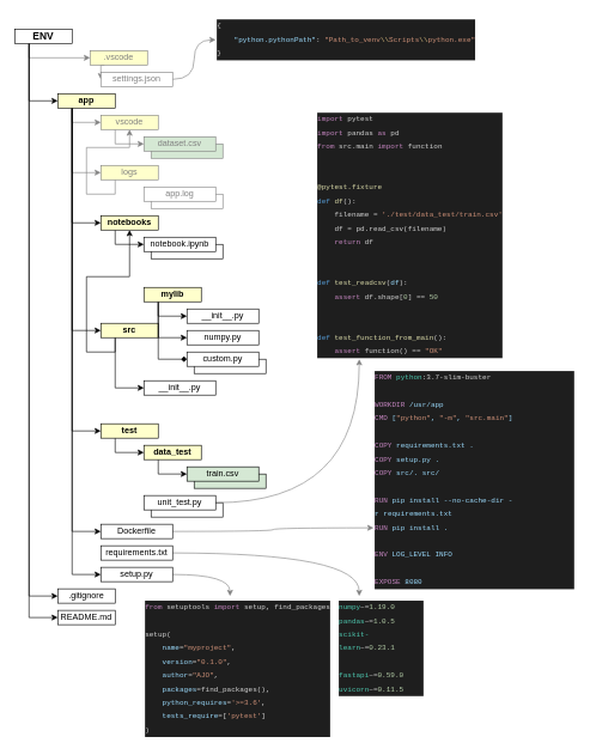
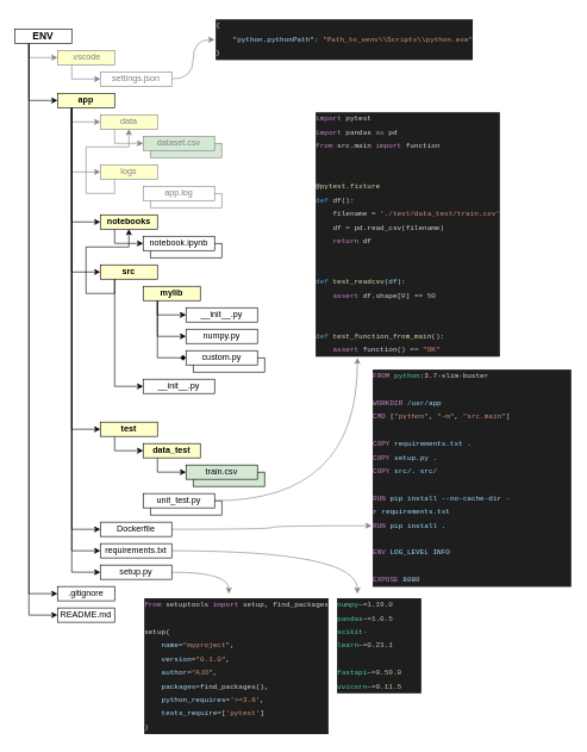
- <mxCell id="12" value=".vscode" style="rounded=0;whiteSpace=wrap;html=1;fillColor=#FFFFCC;fontColor=#808080;strokeColor=#808080;" vertex="1" parent="1"><mxGeometry x="125" y="70" width="80" height="20" as="geometry" /></mxCell>
+ <mxCell id="12" value=".vscode" style="rounded=0;whiteSpace=wrap;html=1;fillColor=#FFFFCC;fontColor=#808080;strokeColor=#808080;" vertex="1" parent="1"><mxGeometry x="80" y="70" width="80" height="20" as="geometry" /></mxCell>
- <mxCell id="27" value="vscode" style="rounded=0;whiteSpace=wrap;html=1;fillColor=#FFFFCC;strokeColor=#808080;fontColor=#808080;" vertex="1" parent="1"><mxGeometry x="140" y="160" width="80" height="20" as="geometry" /></mxCell>
+ <mxCell id="27" value="data" style="rounded=0;whiteSpace=wrap;html=1;fillColor=#FFFFCC;strokeColor=#808080;fontColor=#808080;" vertex="1" parent="1"><mxGeometry x="140" y="160" width="80" height="20" as="geometry" /></mxCell>
- <mxCell id="36" value="src" style="rounded=0;whiteSpace=wrap;html=1;fillColor=#FFFFCC;fontStyle=1" vertex="1" parent="1"><mxGeometry x="140" y="450" width="80" height="20" as="geometry" /></mxCell>
+ <mxCell id="36" value="src" style="rounded=0;whiteSpace=wrap;html=1;fillColor=#FFFFCC;fontStyle=1" vertex="1" parent="1"><mxGeometry x="140" y="370" width="80" height="20" as="geometry" /></mxCell>
+ <mxCell id="21" style="edgeStyle=orthogonalEdgeStyle;rounded=0;orthogonalLoop=1;jettySize=auto;html=1;exitX=0.25;exitY=1;exitDx=0;exitDy=0;entryX=0;entryY=0.5;entryDx=0;entryDy=0;" edge="1" parent="1" source="23" target="58"><mxGeometry relative="1" as="geometry" /></mxCell>
